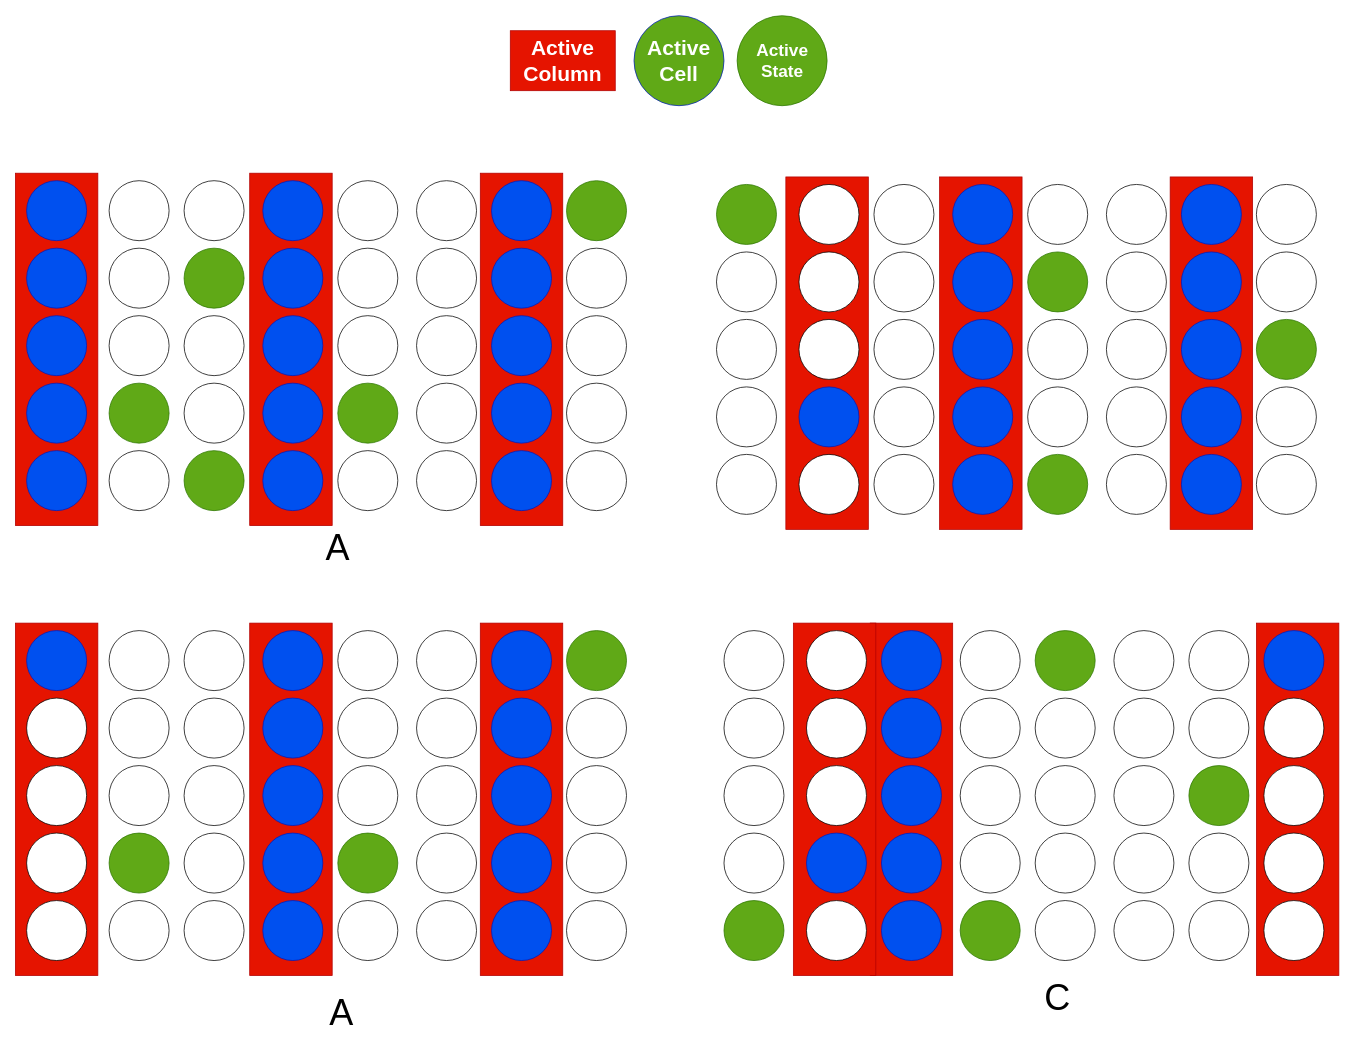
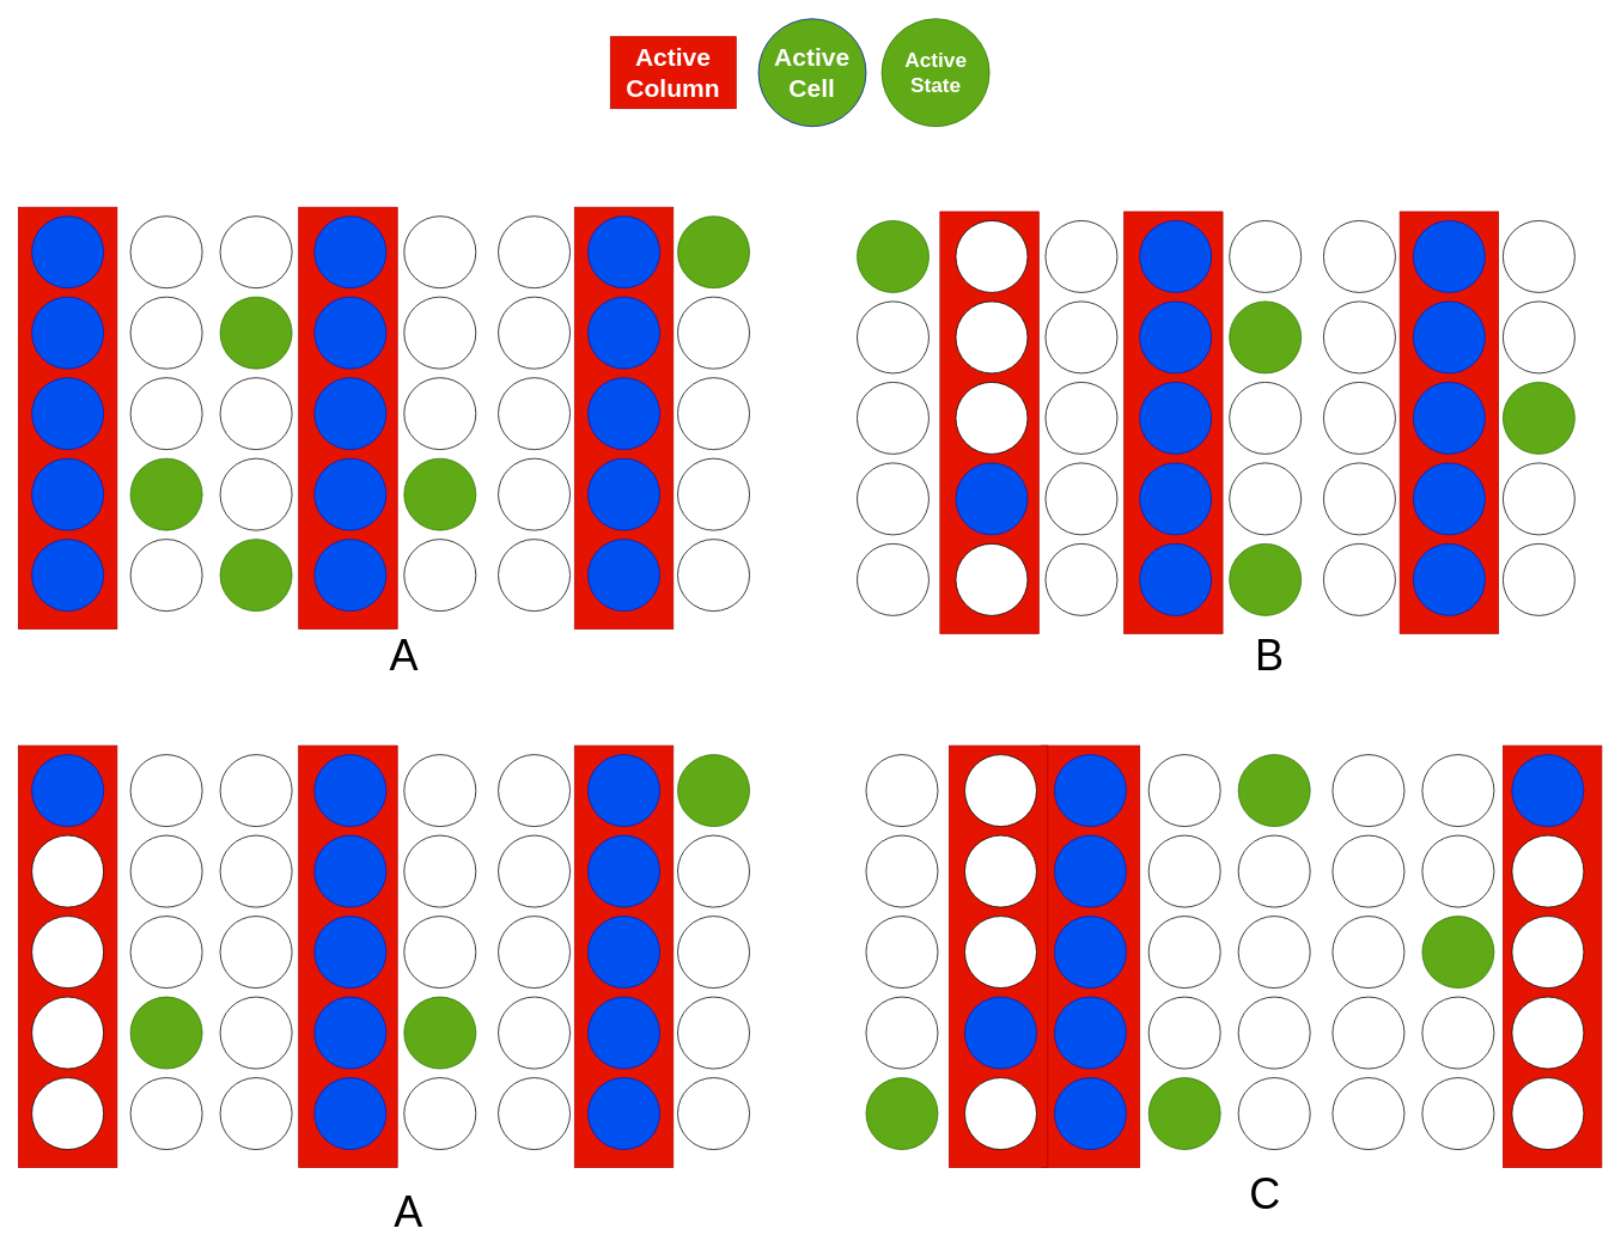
+ <mxCell id="178" value="&lt;font style=&quot;font-size: 48px&quot;&gt;B&lt;/font&gt;" style="text;html=1;strokeColor=none;fillColor=none;align=center;verticalAlign=middle;whiteSpace=wrap;rounded=0;" parent="1" vertex="1"><mxGeometry x="1395" y="700" width="40" height="60" as="geometry" /></mxCell>
